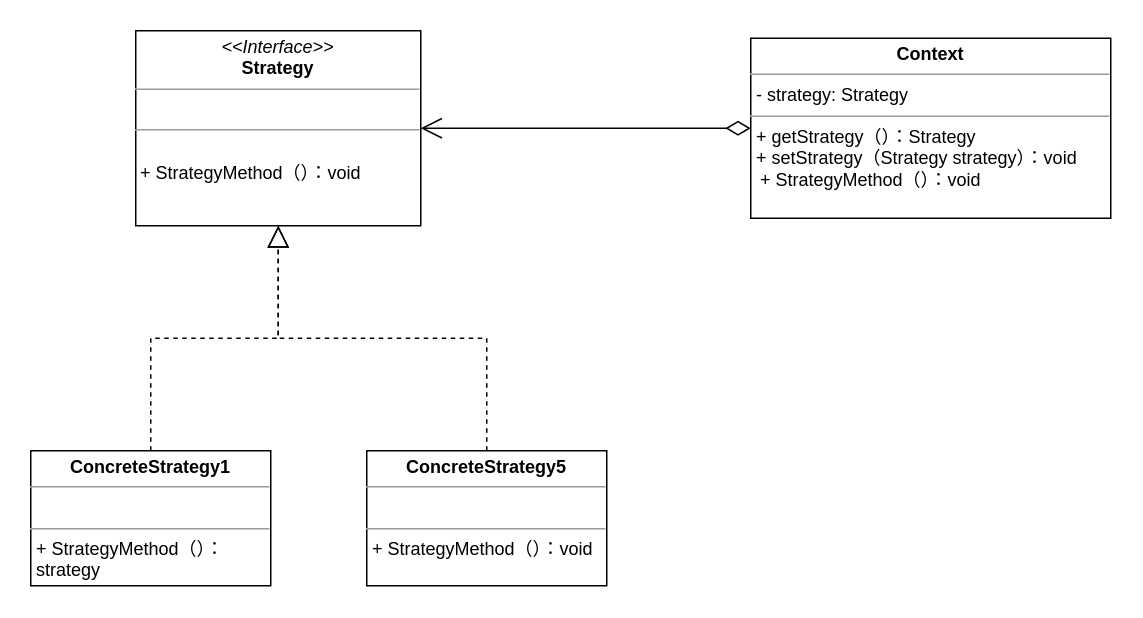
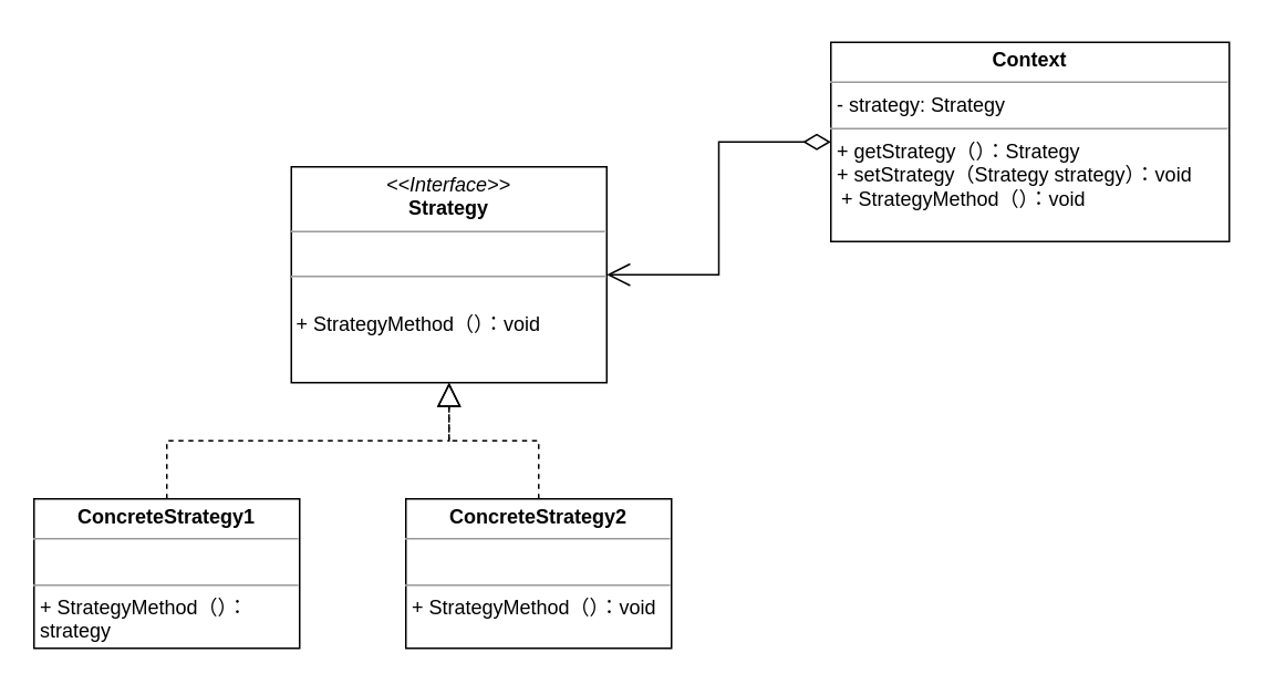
- <mxCell id="5" value="&lt;p style=&quot;margin:0px;margin-top:4px;text-align:center;&quot;&gt;&lt;i&gt;&amp;lt;&amp;lt;Interface&amp;gt;&amp;gt;&lt;/i&gt;&lt;br&gt;&lt;b style=&quot;border-color: var(--border-color);&quot;&gt;Strategy&lt;/b&gt;&lt;br&gt;&lt;/p&gt;&lt;hr size=&quot;1&quot;&gt;&lt;p style=&quot;margin:0px;margin-left:4px;&quot;&gt;&lt;br&gt;&lt;/p&gt;&lt;hr size=&quot;1&quot;&gt;&lt;p style=&quot;margin:0px;margin-left:4px;&quot;&gt;&amp;nbsp;&lt;/p&gt;&amp;nbsp;+ StrategyMethod（）：void" style="verticalAlign=top;align=left;overflow=fill;fontSize=12;fontFamily=Helvetica;html=1;whiteSpace=wrap;" vertex="1" parent="1"><mxGeometry x="90" y="20" width="190" height="130" as="geometry" /></mxCell>
+ <mxCell id="5" value="&lt;p style=&quot;margin:0px;margin-top:4px;text-align:center;&quot;&gt;&lt;i&gt;&amp;lt;&amp;lt;Interface&amp;gt;&amp;gt;&lt;/i&gt;&lt;br&gt;&lt;b style=&quot;border-color: var(--border-color);&quot;&gt;Strategy&lt;/b&gt;&lt;br&gt;&lt;/p&gt;&lt;hr size=&quot;1&quot;&gt;&lt;p style=&quot;margin:0px;margin-left:4px;&quot;&gt;&lt;br&gt;&lt;/p&gt;&lt;hr size=&quot;1&quot;&gt;&lt;p style=&quot;margin:0px;margin-left:4px;&quot;&gt;&amp;nbsp;&lt;/p&gt;&amp;nbsp;+ StrategyMethod（）：void" style="verticalAlign=top;align=left;overflow=fill;fontSize=12;fontFamily=Helvetica;html=1;whiteSpace=wrap;" vertex="1" parent="1"><mxGeometry x="175" y="100" width="190" height="130" as="geometry" /></mxCell>
- <mxCell id="4" value="&lt;p style=&quot;margin:0px;margin-top:4px;text-align:center;&quot;&gt;&lt;b&gt;ConcreteStrategy5&lt;/b&gt;&lt;/p&gt;&lt;hr size=&quot;1&quot;&gt;&lt;p style=&quot;margin:0px;margin-left:4px;&quot;&gt;&lt;br&gt;&lt;/p&gt;&lt;hr size=&quot;1&quot;&gt;&lt;p style=&quot;margin:0px;margin-left:4px;&quot;&gt;+ StrategyMethod（）：void&lt;/p&gt;" style="verticalAlign=top;align=left;overflow=fill;fontSize=12;fontFamily=Helvetica;html=1;whiteSpace=wrap;" vertex="1" parent="1"><mxGeometry x="244" y="300" width="160" height="90" as="geometry" /></mxCell>
+ <mxCell id="4" value="&lt;p style=&quot;margin:0px;margin-top:4px;text-align:center;&quot;&gt;&lt;b&gt;ConcreteStrategy2&lt;/b&gt;&lt;/p&gt;&lt;hr size=&quot;1&quot;&gt;&lt;p style=&quot;margin:0px;margin-left:4px;&quot;&gt;&lt;br&gt;&lt;/p&gt;&lt;hr size=&quot;1&quot;&gt;&lt;p style=&quot;margin:0px;margin-left:4px;&quot;&gt;+ StrategyMethod（）：void&lt;/p&gt;" style="verticalAlign=top;align=left;overflow=fill;fontSize=12;fontFamily=Helvetica;html=1;whiteSpace=wrap;" vertex="1" parent="1"><mxGeometry x="244" y="300" width="160" height="90" as="geometry" /></mxCell>
